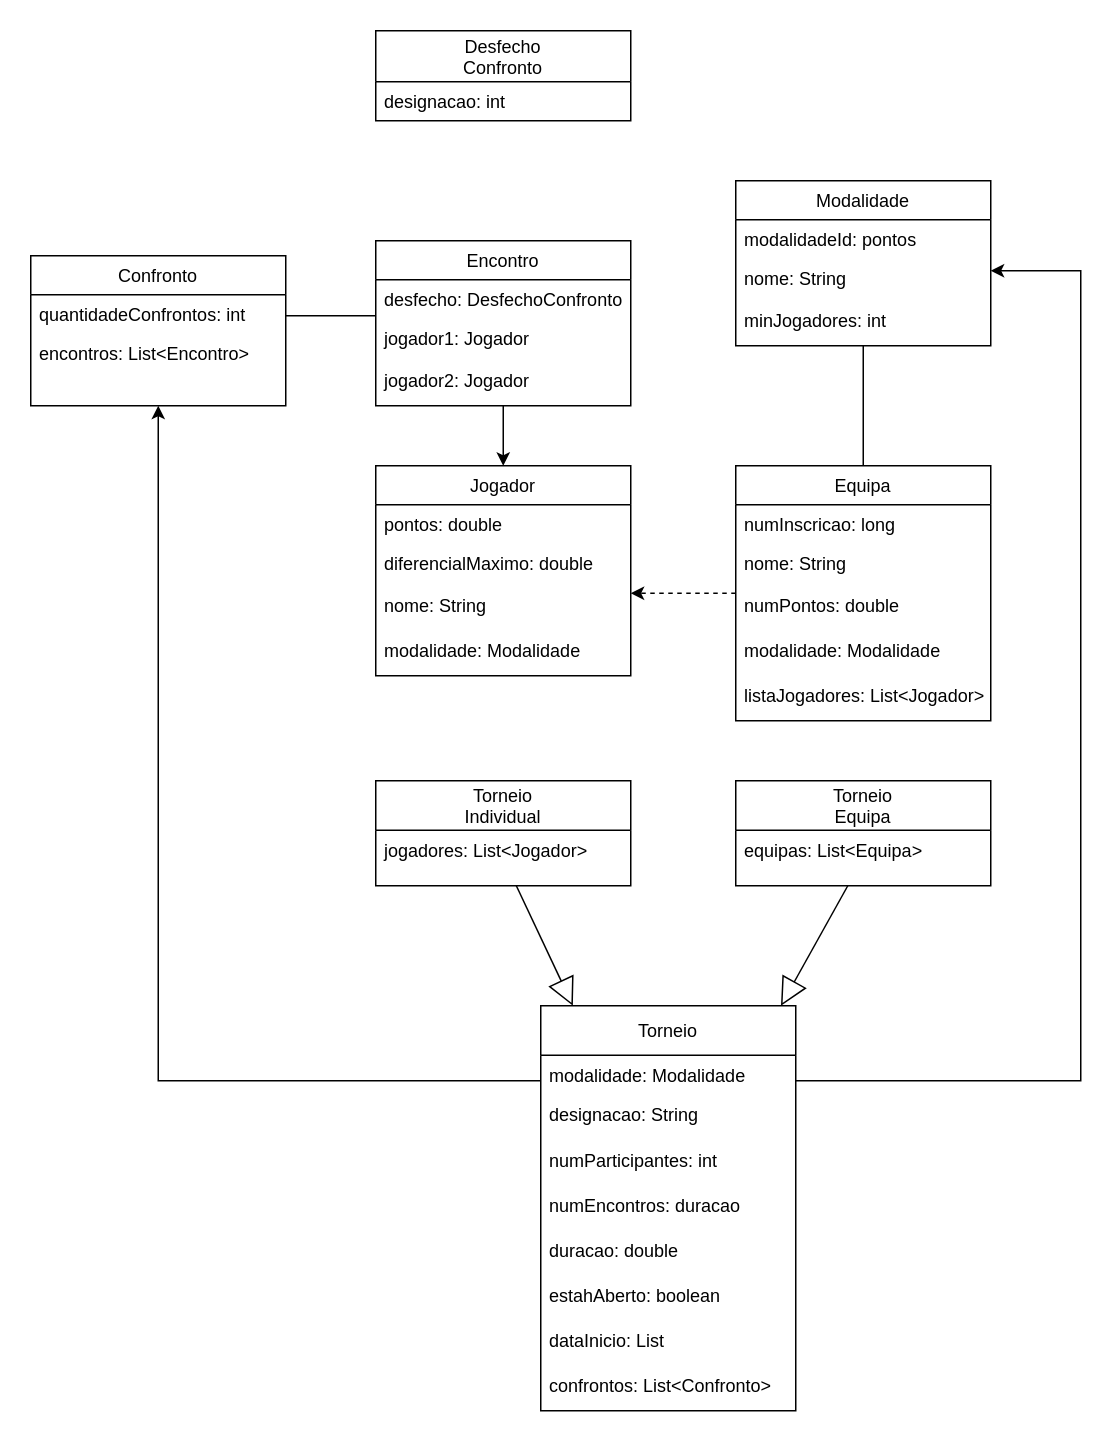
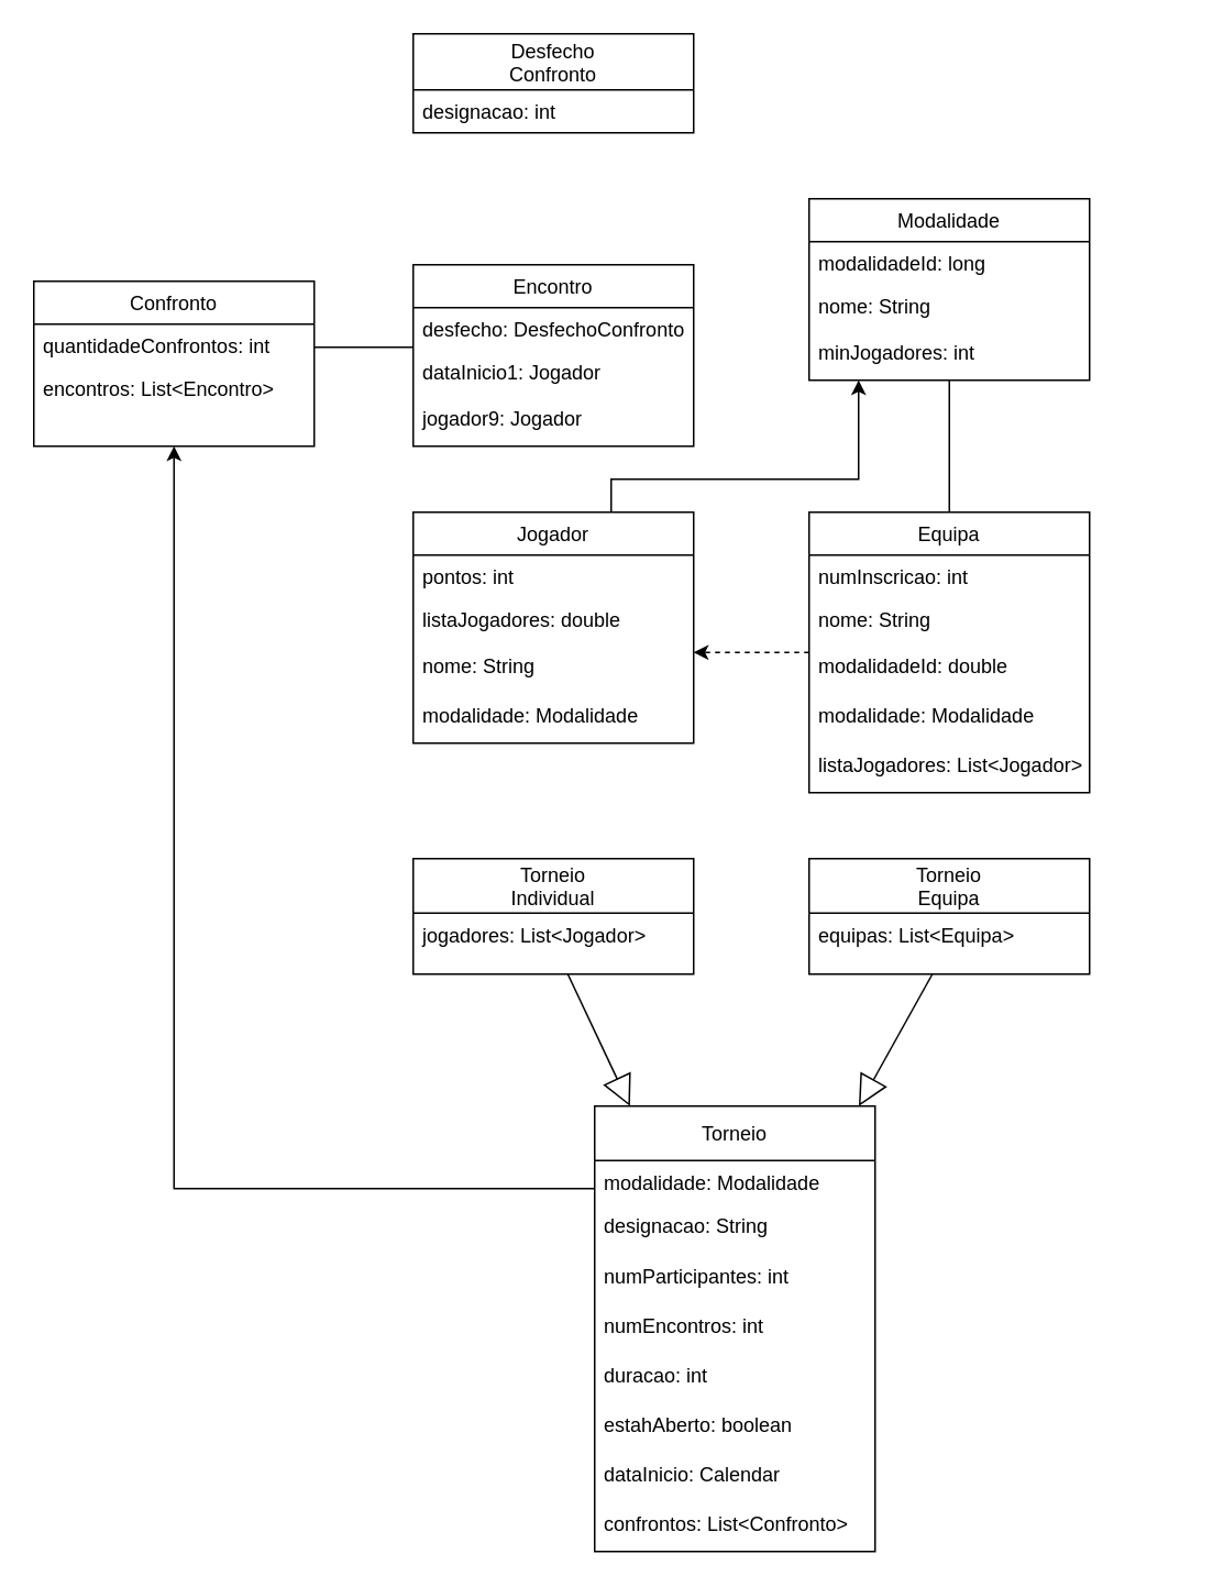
- <mxCell id="29" value="modalidadeId: pontos" style="text;strokeColor=none;fillColor=none;align=left;verticalAlign=top;spacingLeft=4;spacingRight=4;overflow=hidden;rotatable=0;points=[[0,0.5],[1,0.5]];portConstraint=eastwest;" parent="28" vertex="1"><mxGeometry y="26" width="170" height="26" as="geometry" /></mxCell>
+ <mxCell id="29" value="modalidadeId: long" style="text;strokeColor=none;fillColor=none;align=left;verticalAlign=top;spacingLeft=4;spacingRight=4;overflow=hidden;rotatable=0;points=[[0,0.5],[1,0.5]];portConstraint=eastwest;" parent="28" vertex="1"><mxGeometry y="26" width="170" height="26" as="geometry" /></mxCell>
- <mxCell id="8" value="jogador1: Jogador" style="text;strokeColor=none;fillColor=none;align=left;verticalAlign=top;spacingLeft=4;spacingRight=4;overflow=hidden;rotatable=0;points=[[0,0.5],[1,0.5]];portConstraint=eastwest;" parent="6" vertex="1"><mxGeometry y="52" width="170" height="28" as="geometry" /></mxCell>
+ <mxCell id="8" value="dataInicio1: Jogador" style="text;strokeColor=none;fillColor=none;align=left;verticalAlign=top;spacingLeft=4;spacingRight=4;overflow=hidden;rotatable=0;points=[[0,0.5],[1,0.5]];portConstraint=eastwest;" parent="6" vertex="1"><mxGeometry y="52" width="170" height="28" as="geometry" /></mxCell>
- <mxCell id="9" value="jogador2: Jogador" style="text;strokeColor=none;fillColor=none;align=left;verticalAlign=top;spacingLeft=4;spacingRight=4;overflow=hidden;rotatable=0;points=[[0,0.5],[1,0.5]];portConstraint=eastwest;" vertex="1" parent="6"><mxGeometry y="80" width="170" height="30" as="geometry" /></mxCell>
+ <mxCell id="9" value="jogador9: Jogador" style="text;strokeColor=none;fillColor=none;align=left;verticalAlign=top;spacingLeft=4;spacingRight=4;overflow=hidden;rotatable=0;points=[[0,0.5],[1,0.5]];portConstraint=eastwest;" vertex="1" parent="6"><mxGeometry y="80" width="170" height="30" as="geometry" /></mxCell>
- <mxCell id="5" style="edgeStyle=orthogonalEdgeStyle;rounded=0;comic=0;orthogonalLoop=1;jettySize=auto;html=1;" parent="1" source="6" target="11" edge="1"><mxGeometry relative="1" as="geometry" /></mxCell>
+ <mxCell id="10" style="edgeStyle=orthogonalEdgeStyle;rounded=0;comic=0;orthogonalLoop=1;jettySize=auto;html=1;" parent="1" source="11" target="28" edge="1"><mxGeometry relative="1" as="geometry"><Array as="points"><mxPoint x="370" y="290" /><mxPoint x="520" y="290" /></Array></mxGeometry></mxCell>
- <mxCell id="12" value="pontos: double" style="text;strokeColor=none;fillColor=none;align=left;verticalAlign=top;spacingLeft=4;spacingRight=4;overflow=hidden;rotatable=0;points=[[0,0.5],[1,0.5]];portConstraint=eastwest;" parent="11" vertex="1"><mxGeometry y="26" width="170" height="26" as="geometry" /></mxCell>
+ <mxCell id="12" value="pontos: int" style="text;strokeColor=none;fillColor=none;align=left;verticalAlign=top;spacingLeft=4;spacingRight=4;overflow=hidden;rotatable=0;points=[[0,0.5],[1,0.5]];portConstraint=eastwest;" parent="11" vertex="1"><mxGeometry y="26" width="170" height="26" as="geometry" /></mxCell>
- <mxCell id="23" value="numInscricao: long" style="text;strokeColor=none;fillColor=none;align=left;verticalAlign=top;spacingLeft=4;spacingRight=4;overflow=hidden;rotatable=0;points=[[0,0.5],[1,0.5]];portConstraint=eastwest;" parent="22" vertex="1"><mxGeometry y="26" width="170" height="26" as="geometry" /></mxCell>
+ <mxCell id="23" value="numInscricao: int" style="text;strokeColor=none;fillColor=none;align=left;verticalAlign=top;spacingLeft=4;spacingRight=4;overflow=hidden;rotatable=0;points=[[0,0.5],[1,0.5]];portConstraint=eastwest;" parent="22" vertex="1"><mxGeometry y="26" width="170" height="26" as="geometry" /></mxCell>
- <mxCell id="13" value="diferencialMaximo: double" style="text;strokeColor=none;fillColor=none;align=left;verticalAlign=top;spacingLeft=4;spacingRight=4;overflow=hidden;rotatable=0;points=[[0,0.5],[1,0.5]];portConstraint=eastwest;" parent="11" vertex="1"><mxGeometry y="52" width="170" height="28" as="geometry" /></mxCell>
+ <mxCell id="13" value="listaJogadores: double" style="text;strokeColor=none;fillColor=none;align=left;verticalAlign=top;spacingLeft=4;spacingRight=4;overflow=hidden;rotatable=0;points=[[0,0.5],[1,0.5]];portConstraint=eastwest;" parent="11" vertex="1"><mxGeometry y="52" width="170" height="28" as="geometry" /></mxCell>
- <mxCell id="25" value="numPontos: double" style="text;strokeColor=none;fillColor=none;align=left;verticalAlign=top;spacingLeft=4;spacingRight=4;overflow=hidden;rotatable=0;points=[[0,0.5],[1,0.5]];portConstraint=eastwest;" vertex="1" parent="22"><mxGeometry y="80" width="170" height="30" as="geometry" /></mxCell>
+ <mxCell id="25" value="modalidadeId: double" style="text;strokeColor=none;fillColor=none;align=left;verticalAlign=top;spacingLeft=4;spacingRight=4;overflow=hidden;rotatable=0;points=[[0,0.5],[1,0.5]];portConstraint=eastwest;" vertex="1" parent="22"><mxGeometry y="80" width="170" height="30" as="geometry" /></mxCell>
- <mxCell id="34" style="edgeStyle=orthogonalEdgeStyle;rounded=0;comic=0;orthogonalLoop=1;jettySize=auto;html=1;" parent="1" source="35" target="28" edge="1"><mxGeometry relative="1" as="geometry"><Array as="points"><mxPoint x="720" y="720" /><mxPoint x="720" y="180" /></Array></mxGeometry></mxCell>
- <mxCell id="39" value="numEncontros: duracao" style="text;strokeColor=none;fillColor=none;align=left;verticalAlign=top;spacingLeft=4;spacingRight=4;overflow=hidden;rotatable=0;points=[[0,0.5],[1,0.5]];portConstraint=eastwest;" vertex="1" parent="35"><mxGeometry y="120" width="170" height="30" as="geometry" /></mxCell>
+ <mxCell id="39" value="numEncontros: int" style="text;strokeColor=none;fillColor=none;align=left;verticalAlign=top;spacingLeft=4;spacingRight=4;overflow=hidden;rotatable=0;points=[[0,0.5],[1,0.5]];portConstraint=eastwest;" vertex="1" parent="35"><mxGeometry y="120" width="170" height="30" as="geometry" /></mxCell>
- <mxCell id="40" value="duracao: double" style="text;strokeColor=none;fillColor=none;align=left;verticalAlign=top;spacingLeft=4;spacingRight=4;overflow=hidden;rotatable=0;points=[[0,0.5],[1,0.5]];portConstraint=eastwest;" vertex="1" parent="35"><mxGeometry y="150" width="170" height="30" as="geometry" /></mxCell>
+ <mxCell id="40" value="duracao: int" style="text;strokeColor=none;fillColor=none;align=left;verticalAlign=top;spacingLeft=4;spacingRight=4;overflow=hidden;rotatable=0;points=[[0,0.5],[1,0.5]];portConstraint=eastwest;" vertex="1" parent="35"><mxGeometry y="150" width="170" height="30" as="geometry" /></mxCell>
- <mxCell id="42" value="dataInicio: List" style="text;strokeColor=none;fillColor=none;align=left;verticalAlign=top;spacingLeft=4;spacingRight=4;overflow=hidden;rotatable=0;points=[[0,0.5],[1,0.5]];portConstraint=eastwest;" vertex="1" parent="35"><mxGeometry y="210" width="170" height="30" as="geometry" /></mxCell>
+ <mxCell id="42" value="dataInicio: Calendar" style="text;strokeColor=none;fillColor=none;align=left;verticalAlign=top;spacingLeft=4;spacingRight=4;overflow=hidden;rotatable=0;points=[[0,0.5],[1,0.5]];portConstraint=eastwest;" vertex="1" parent="35"><mxGeometry y="210" width="170" height="30" as="geometry" /></mxCell>
